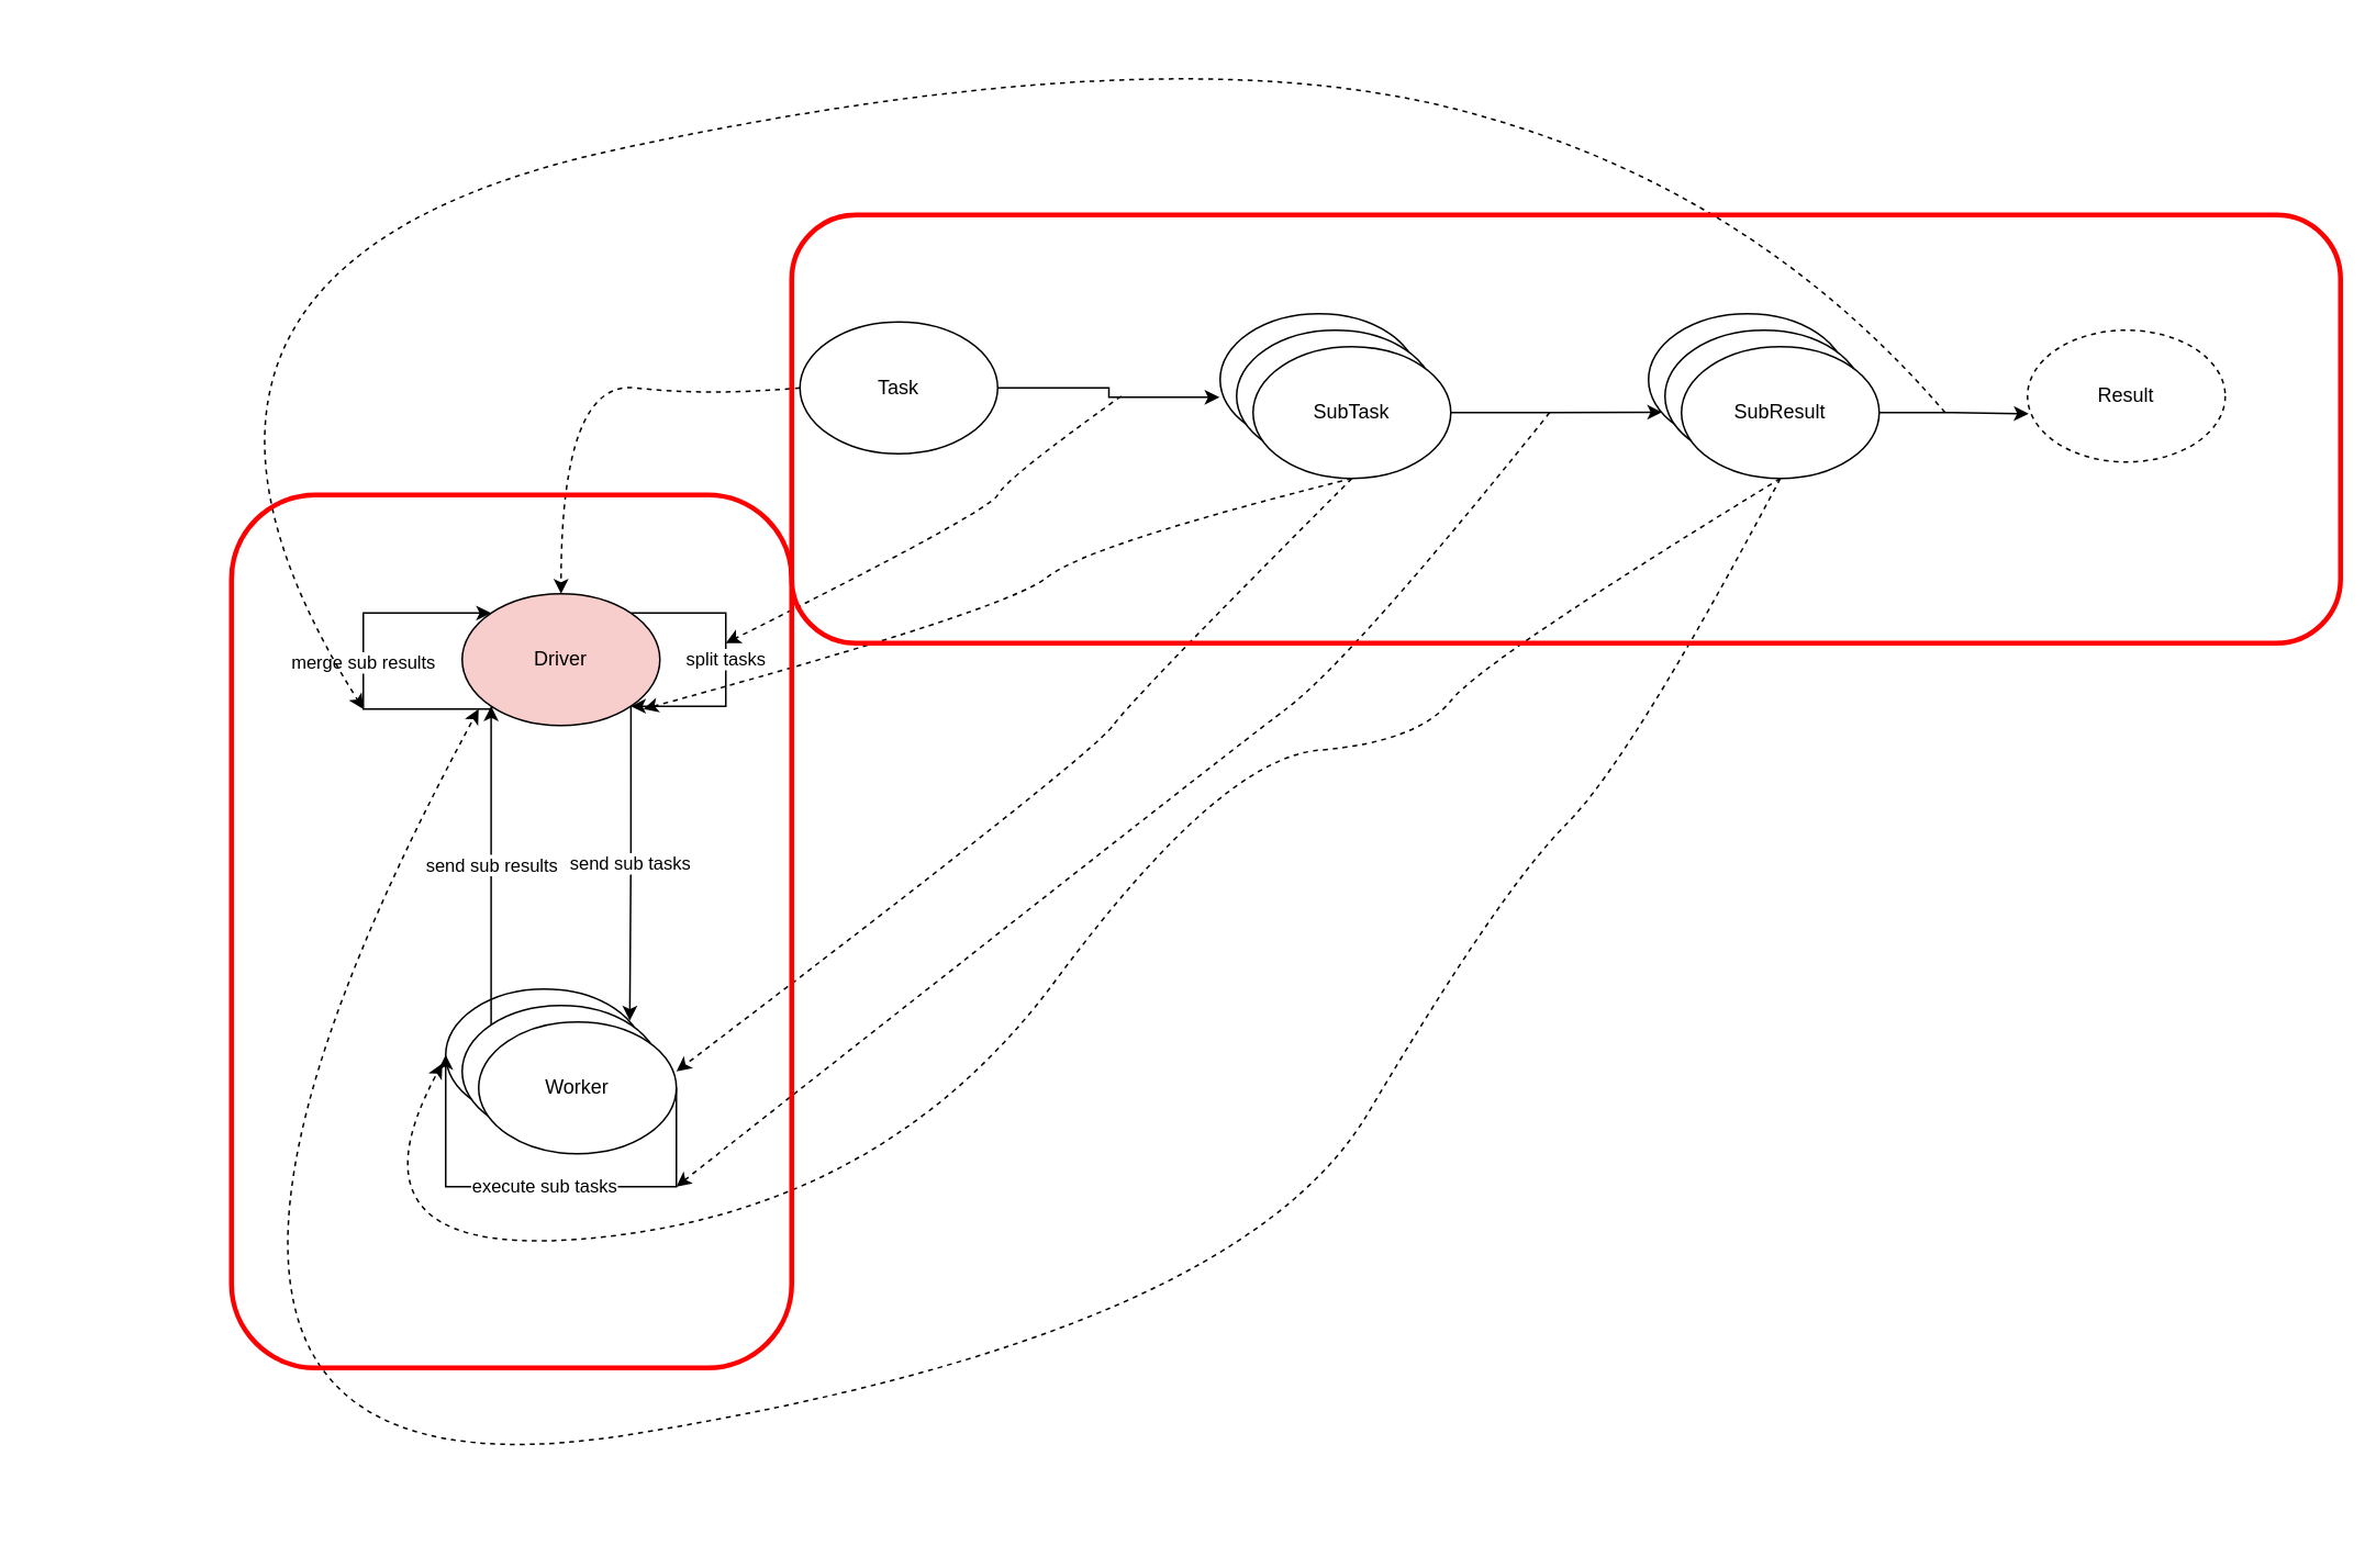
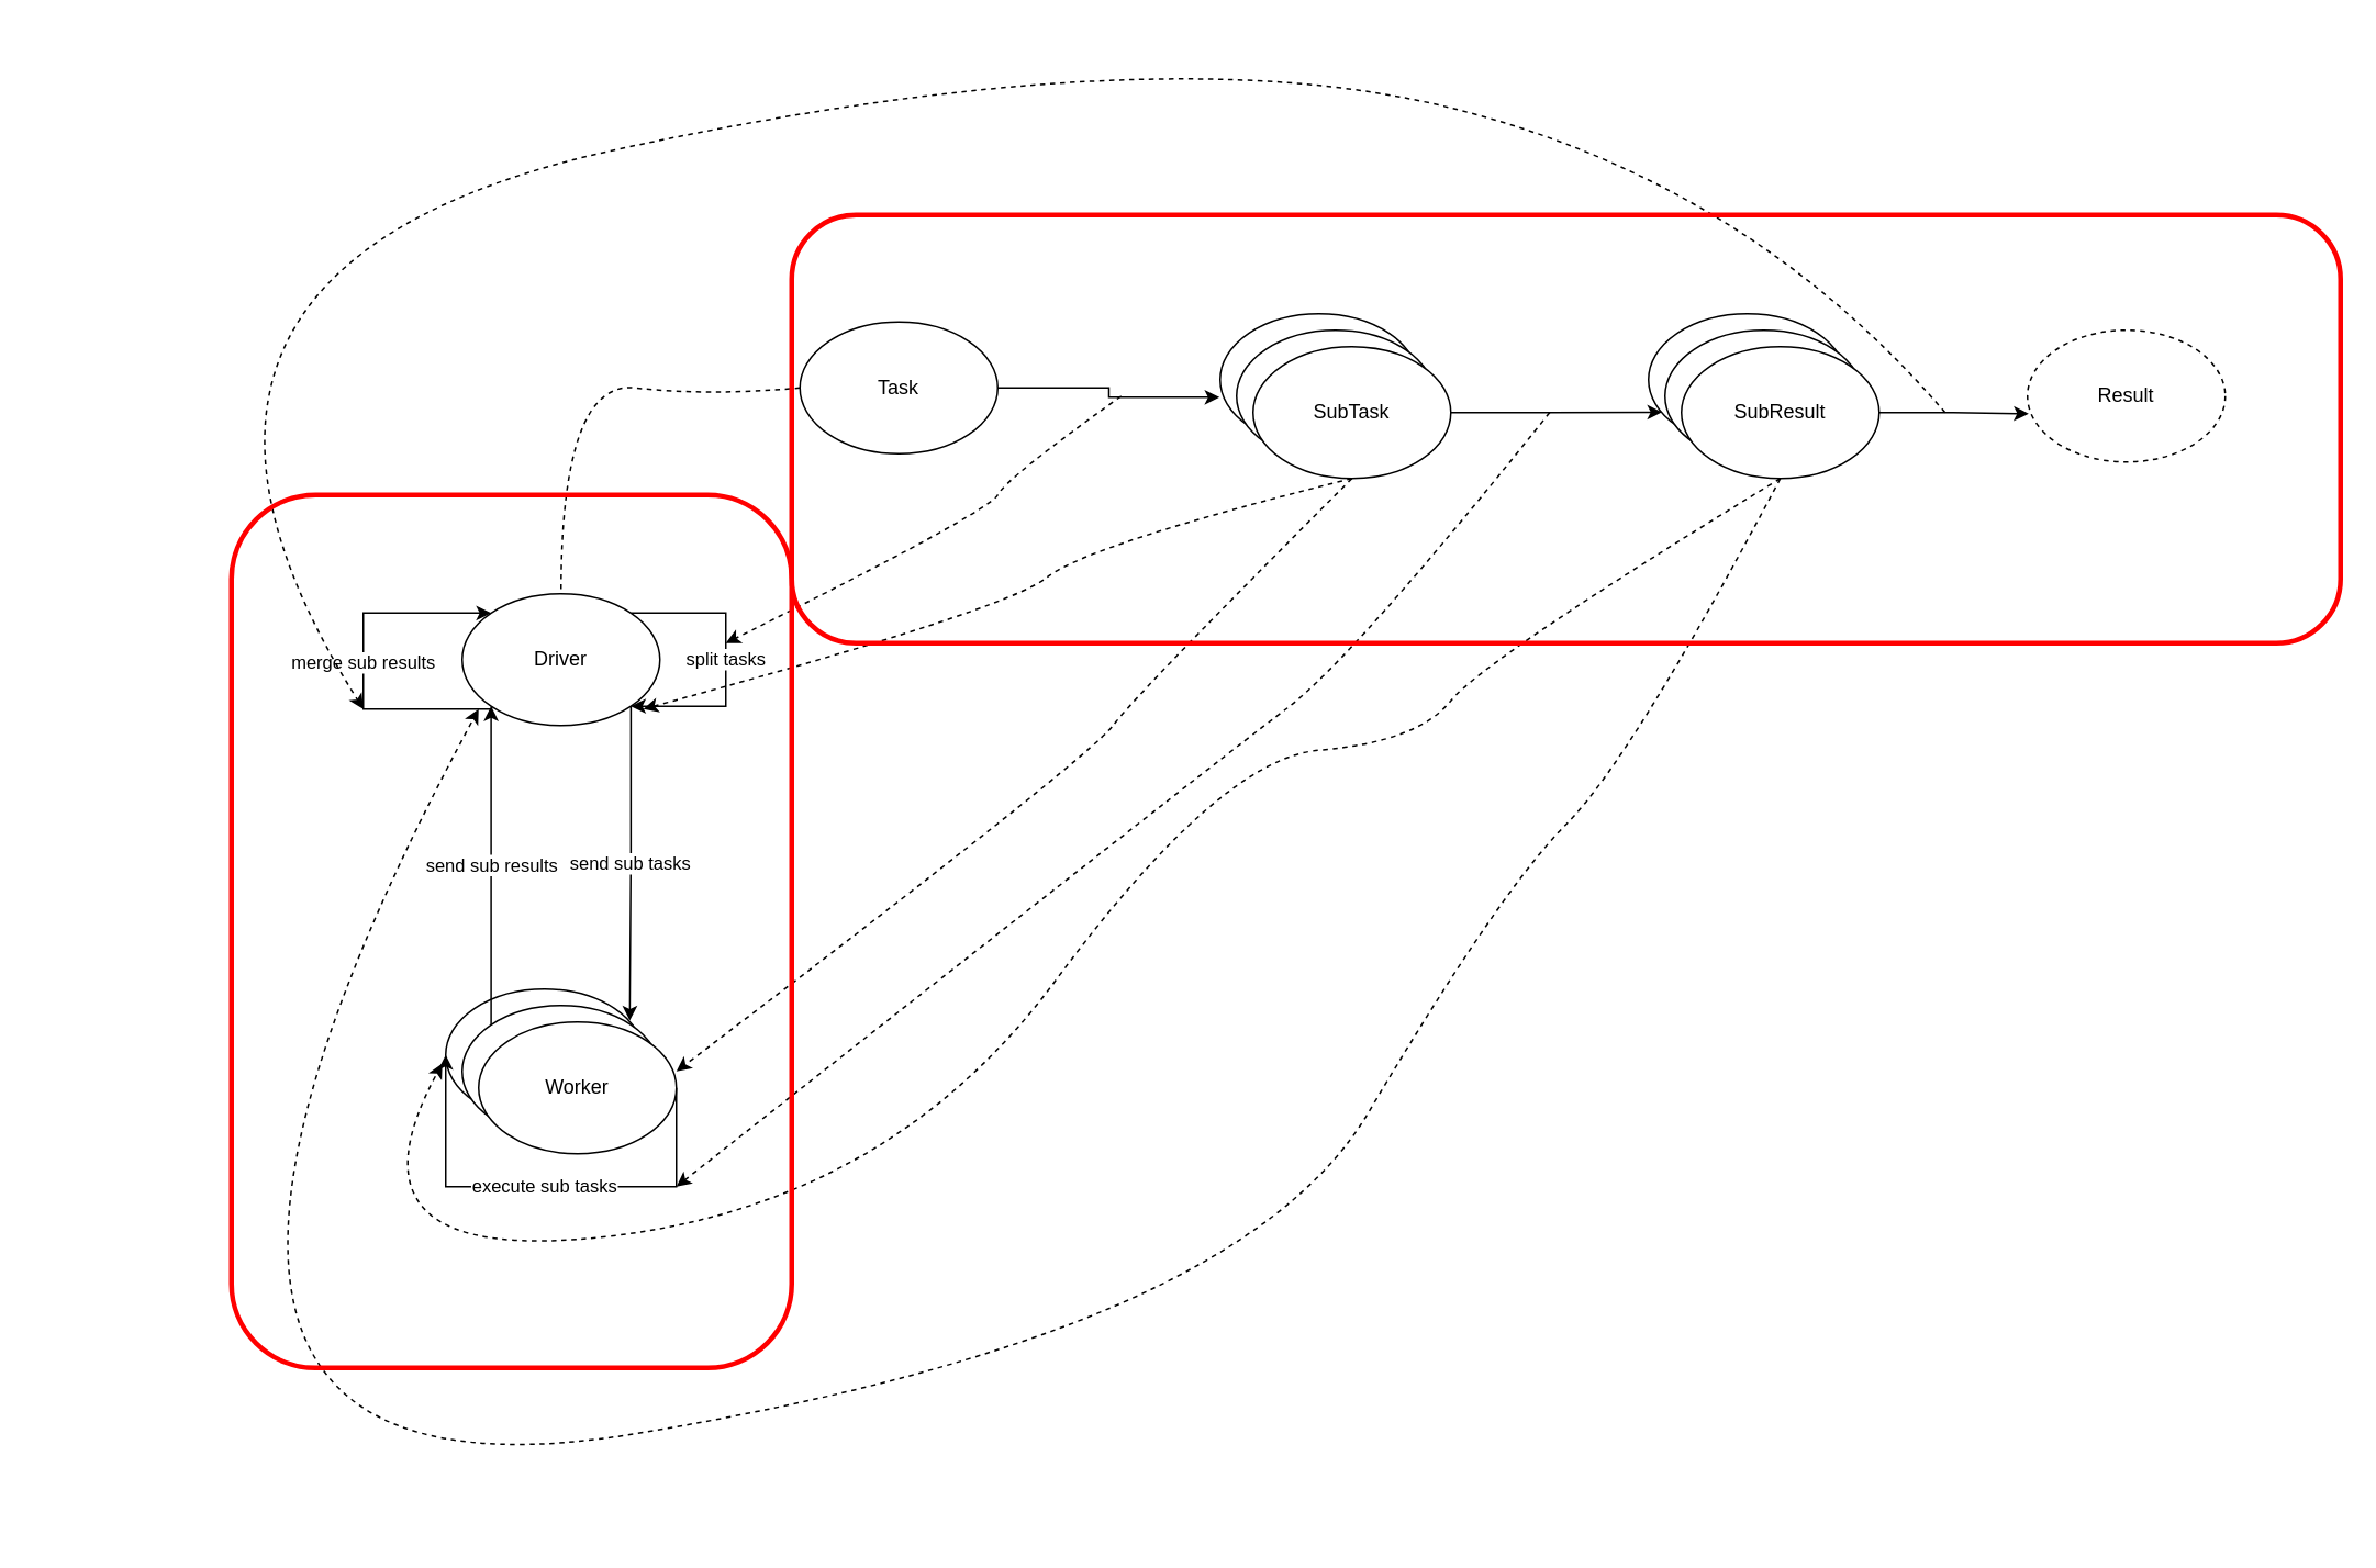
- <mxCell id="25" value="" style="curved=1;endArrow=classic;html=1;rounded=0;exitX=0;exitY=0.5;exitDx=0;exitDy=0;entryX=0.5;entryY=0;entryDx=0;entryDy=0;dashed=1;" edge="1" parent="1" source="3" target="6"><mxGeometry width="50" height="50" relative="1" as="geometry"><mxPoint x="830" y="450" as="sourcePoint" /><mxPoint x="880" y="400" as="targetPoint" /><Array as="points"><mxPoint x="430" y="240" /><mxPoint x="340" y="230" /></Array></mxGeometry></mxCell>
+ <mxCell id="25" value="" style="curved=1;endArrow=none;html=1;rounded=0;exitX=0;exitY=0.5;exitDx=0;exitDy=0;entryX=0.5;entryY=0;entryDx=0;entryDy=0;dashed=1;" edge="1" parent="1" source="3" target="6"><mxGeometry width="50" height="50" relative="1" as="geometry"><mxPoint x="830" y="450" as="sourcePoint" /><mxPoint x="880" y="400" as="targetPoint" /><Array as="points"><mxPoint x="430" y="240" /><mxPoint x="340" y="230" /></Array></mxGeometry></mxCell>
- <mxCell id="6" value="Driver" style="ellipse;whiteSpace=wrap;html=1;fillColor=#f8cecc;" vertex="1" parent="1"><mxGeometry x="280" y="360" width="120" height="80" as="geometry" /></mxCell>
+ <mxCell id="6" value="Driver" style="ellipse;whiteSpace=wrap;html=1;" vertex="1" parent="1"><mxGeometry x="280" y="360" width="120" height="80" as="geometry" /></mxCell>
